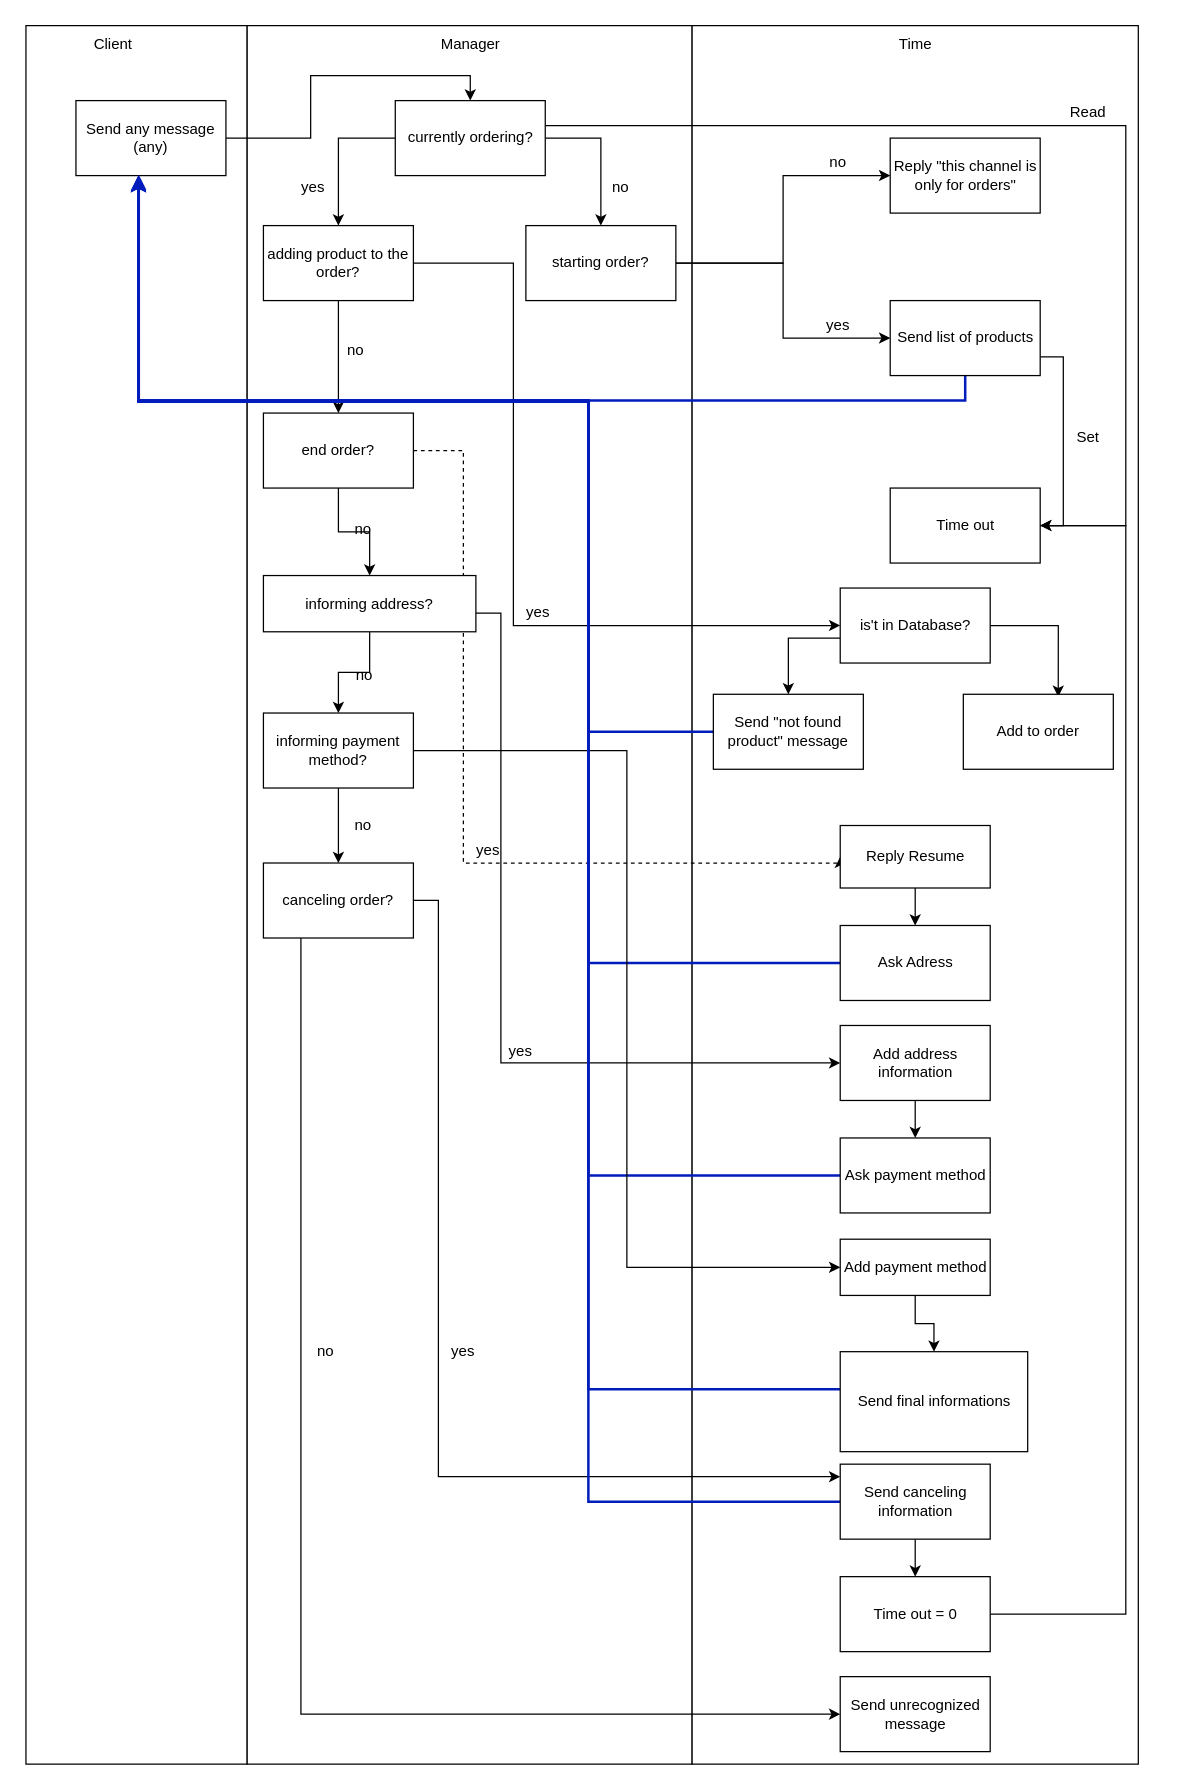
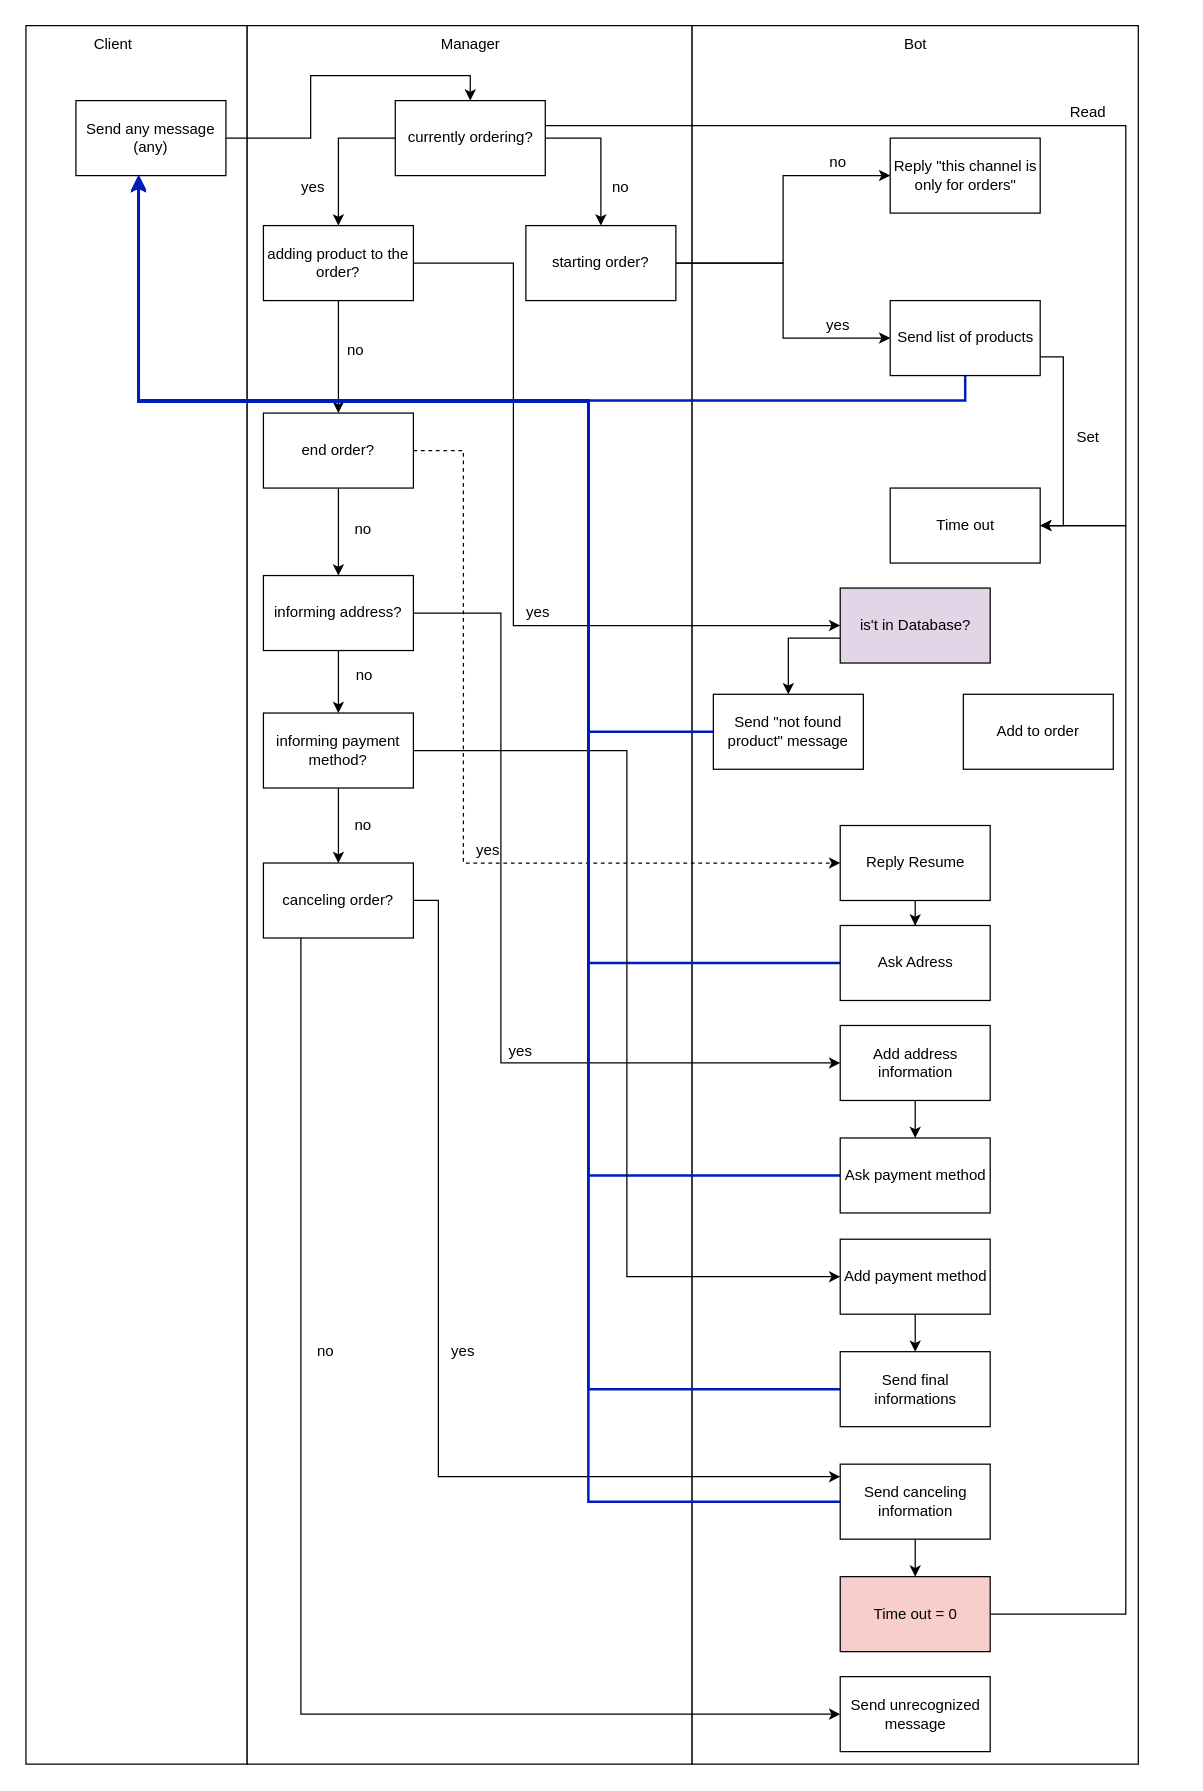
- <mxCell id="5" value="Time" style="text;html=1;strokeColor=none;fillColor=none;align=center;verticalAlign=middle;whiteSpace=wrap;rounded=0;" vertex="1" parent="1"><mxGeometry x="711.5" y="25" width="40" height="20" as="geometry" /></mxCell>
+ <mxCell id="5" value="Bot" style="text;html=1;strokeColor=none;fillColor=none;align=center;verticalAlign=middle;whiteSpace=wrap;rounded=0;" vertex="1" parent="1"><mxGeometry x="711.5" y="25" width="40" height="20" as="geometry" /></mxCell>
- <mxCell id="57" value="&lt;div&gt;informing address?&lt;/div&gt;" style="rounded=0;whiteSpace=wrap;html=1;" vertex="1" parent="1"><mxGeometry x="210" y="460" width="170" height="45" as="geometry" /></mxCell>
+ <mxCell id="57" value="&lt;div&gt;informing address?&lt;/div&gt;" style="rounded=0;whiteSpace=wrap;html=1;" vertex="1" parent="1"><mxGeometry x="210" y="460" width="120" height="60" as="geometry" /></mxCell>
- <mxCell id="39" value="is't in Database?" style="rounded=0;whiteSpace=wrap;html=1;" vertex="1" parent="1"><mxGeometry x="671.5" y="470" width="120" height="60" as="geometry" /></mxCell>
+ <mxCell id="39" value="is't in Database?" style="rounded=0;whiteSpace=wrap;html=1;fillColor=#e1d5e7;" vertex="1" parent="1"><mxGeometry x="671.5" y="470" width="120" height="60" as="geometry" /></mxCell>
- <mxCell id="37" style="edgeStyle=orthogonalEdgeStyle;rounded=0;orthogonalLoop=1;jettySize=auto;html=1;entryX=0.633;entryY=0.033;entryDx=0;entryDy=0;entryPerimeter=0;" edge="1" parent="1" source="39" target="40"><mxGeometry relative="1" as="geometry"><Array as="points"><mxPoint x="846" y="500" /></Array></mxGeometry></mxCell>
- <mxCell id="44" value="Reply Resume" style="rounded=0;whiteSpace=wrap;html=1;" vertex="1" parent="1"><mxGeometry x="671.5" y="660" width="120" height="50" as="geometry" /></mxCell>
+ <mxCell id="44" value="Reply Resume" style="rounded=0;whiteSpace=wrap;html=1;" vertex="1" parent="1"><mxGeometry x="671.5" y="660" width="120" height="60" as="geometry" /></mxCell>
- <mxCell id="65" value="Add payment method" style="rounded=0;whiteSpace=wrap;html=1;" vertex="1" parent="1"><mxGeometry x="671.5" y="991" width="120" height="45" as="geometry" /></mxCell>
+ <mxCell id="65" value="Add payment method" style="rounded=0;whiteSpace=wrap;html=1;" vertex="1" parent="1"><mxGeometry x="671.5" y="991" width="120" height="60" as="geometry" /></mxCell>
- <mxCell id="63" value="Send final informations" style="rounded=0;whiteSpace=wrap;html=1;" vertex="1" parent="1"><mxGeometry x="671.5" y="1081" width="150" height="80" as="geometry" /></mxCell>
+ <mxCell id="63" value="Send final informations" style="rounded=0;whiteSpace=wrap;html=1;" vertex="1" parent="1"><mxGeometry x="671.5" y="1081" width="120" height="60" as="geometry" /></mxCell>
- <mxCell id="70" value="Time out = 0" style="rounded=0;whiteSpace=wrap;html=1;" vertex="1" parent="1"><mxGeometry x="671.5" y="1261" width="120" height="60" as="geometry" /></mxCell>
+ <mxCell id="70" value="Time out = 0" style="rounded=0;whiteSpace=wrap;html=1;fillColor=#f8cecc;" vertex="1" parent="1"><mxGeometry x="671.5" y="1261" width="120" height="60" as="geometry" /></mxCell>
